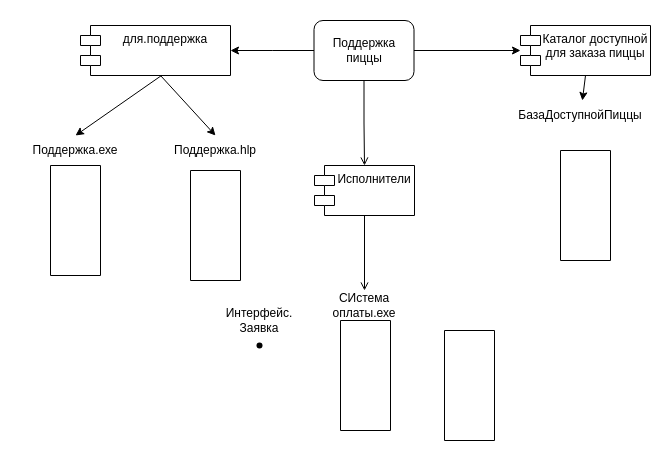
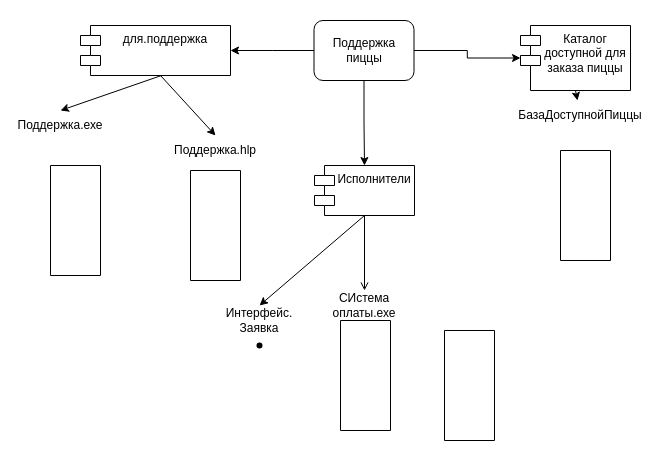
- <mxCell id="5" value="Каталог доступной для заказа пиццы" style="shape=module;align=left;spacingLeft=20;align=center;verticalAlign=top;whiteSpace=wrap;html=1;" vertex="1" parent="1"><mxGeometry x="520" y="25" width="130" height="50" as="geometry" /></mxCell>
+ <mxCell id="5" value="Каталог доступной для заказа пиццы" style="shape=module;align=left;spacingLeft=20;align=center;verticalAlign=top;whiteSpace=wrap;html=1;" vertex="1" parent="1"><mxGeometry x="520" y="25" width="110" height="65" as="geometry" /></mxCell>
- <mxCell id="9" value="Поддержка.ехе" style="text;html=1;align=center;verticalAlign=middle;whiteSpace=wrap;rounded=0;" vertex="1" parent="1"><mxGeometry x="20" y="135" width="110" height="30" as="geometry" /></mxCell>
+ <mxCell id="9" value="Поддержка.ехе" style="text;html=1;align=center;verticalAlign=middle;whiteSpace=wrap;rounded=0;" vertex="1" parent="1"><mxGeometry x="5" y="110" width="110" height="30" as="geometry" /></mxCell>
- <mxCell id="13" style="edgeStyle=orthogonalEdgeStyle;rounded=0;orthogonalLoop=1;jettySize=auto;html=1;exitX=0.5;exitY=1;exitDx=0;exitDy=0;entryX=0.5;entryY=0;entryDx=0;entryDy=0;endArrow=open;" edge="1" parent="1" source="4" target="12"><mxGeometry relative="1" as="geometry" /></mxCell>
+ <mxCell id="13" style="edgeStyle=orthogonalEdgeStyle;rounded=0;orthogonalLoop=1;jettySize=auto;html=1;exitX=0.5;exitY=1;exitDx=0;exitDy=0;entryX=0.5;entryY=0;entryDx=0;entryDy=0;" edge="1" parent="1" source="4" target="12"><mxGeometry relative="1" as="geometry" /></mxCell>
+ <mxCell id="20" value="" style="endArrow=classic;html=1;rounded=0;exitX=0.5;exitY=1;exitDx=0;exitDy=0;entryX=0.5;entryY=0;entryDx=0;entryDy=0;" edge="1" parent="1" source="12" target="18"><mxGeometry width="50" height="50" relative="1" as="geometry"><mxPoint x="290" y="350" as="sourcePoint" /><mxPoint x="340" y="300" as="targetPoint" /></mxGeometry></mxCell>
